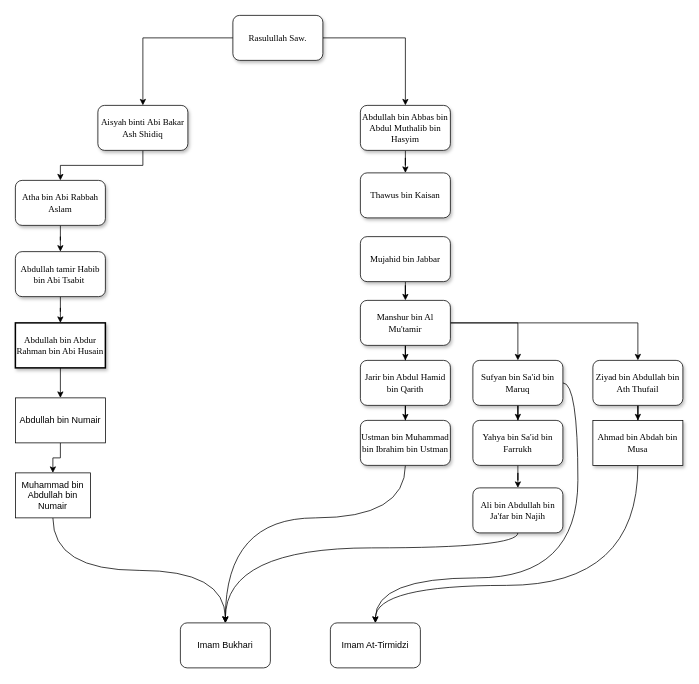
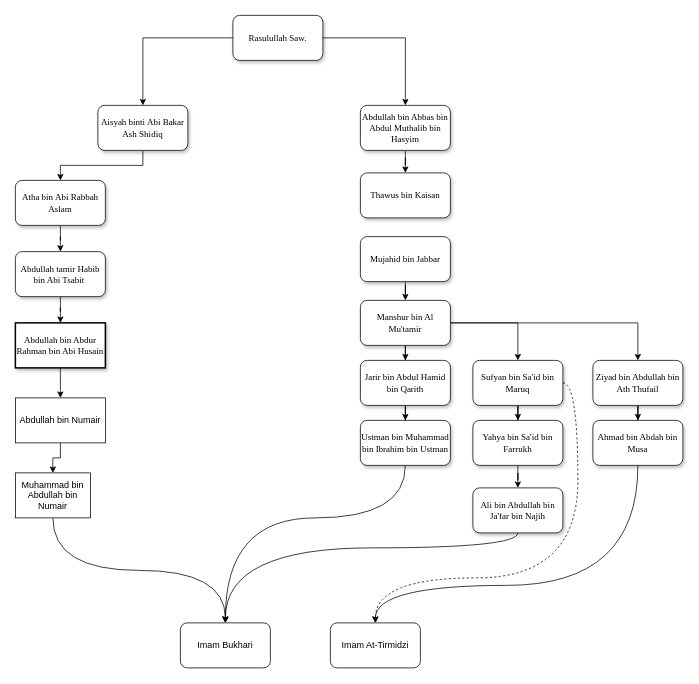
- <mxCell id="41" value="Ahmad bin Abdah bin Musa" style="whiteSpace=wrap;html=1;fontFamily=Verdana;shadow=1;labelBackgroundColor=none;strokeWidth=1;rounded=0;" vertex="1" parent="1"><mxGeometry x="790" y="560" width="120" height="60" as="geometry" /></mxCell>
+ <mxCell id="41" value="Ahmad bin Abdah bin Musa" style="whiteSpace=wrap;html=1;fontFamily=Verdana;rounded=1;shadow=1;labelBackgroundColor=none;strokeWidth=1;" vertex="1" parent="1"><mxGeometry x="790" y="560" width="120" height="60" as="geometry" /></mxCell>
- <mxCell id="31" style="edgeStyle=orthogonalEdgeStyle;rounded=0;orthogonalLoop=1;jettySize=auto;html=1;exitX=1;exitY=0.5;exitDx=0;exitDy=0;entryX=0.5;entryY=0;entryDx=0;entryDy=0;elbow=vertical;curved=1;" edge="1" parent="1" source="32" target="42"><mxGeometry relative="1" as="geometry"><Array as="points"><mxPoint x="770" y="510" /><mxPoint x="770" y="770" /><mxPoint x="500" y="770" /></Array></mxGeometry></mxCell>
+ <mxCell id="31" style="edgeStyle=orthogonalEdgeStyle;rounded=0;orthogonalLoop=1;jettySize=auto;html=1;exitX=1;exitY=0.5;exitDx=0;exitDy=0;entryX=0.5;entryY=0;entryDx=0;entryDy=0;elbow=vertical;curved=1;dashed=1;" edge="1" parent="1" source="32" target="42"><mxGeometry relative="1" as="geometry"><Array as="points"><mxPoint x="770" y="510" /><mxPoint x="770" y="770" /><mxPoint x="500" y="770" /></Array></mxGeometry></mxCell>
